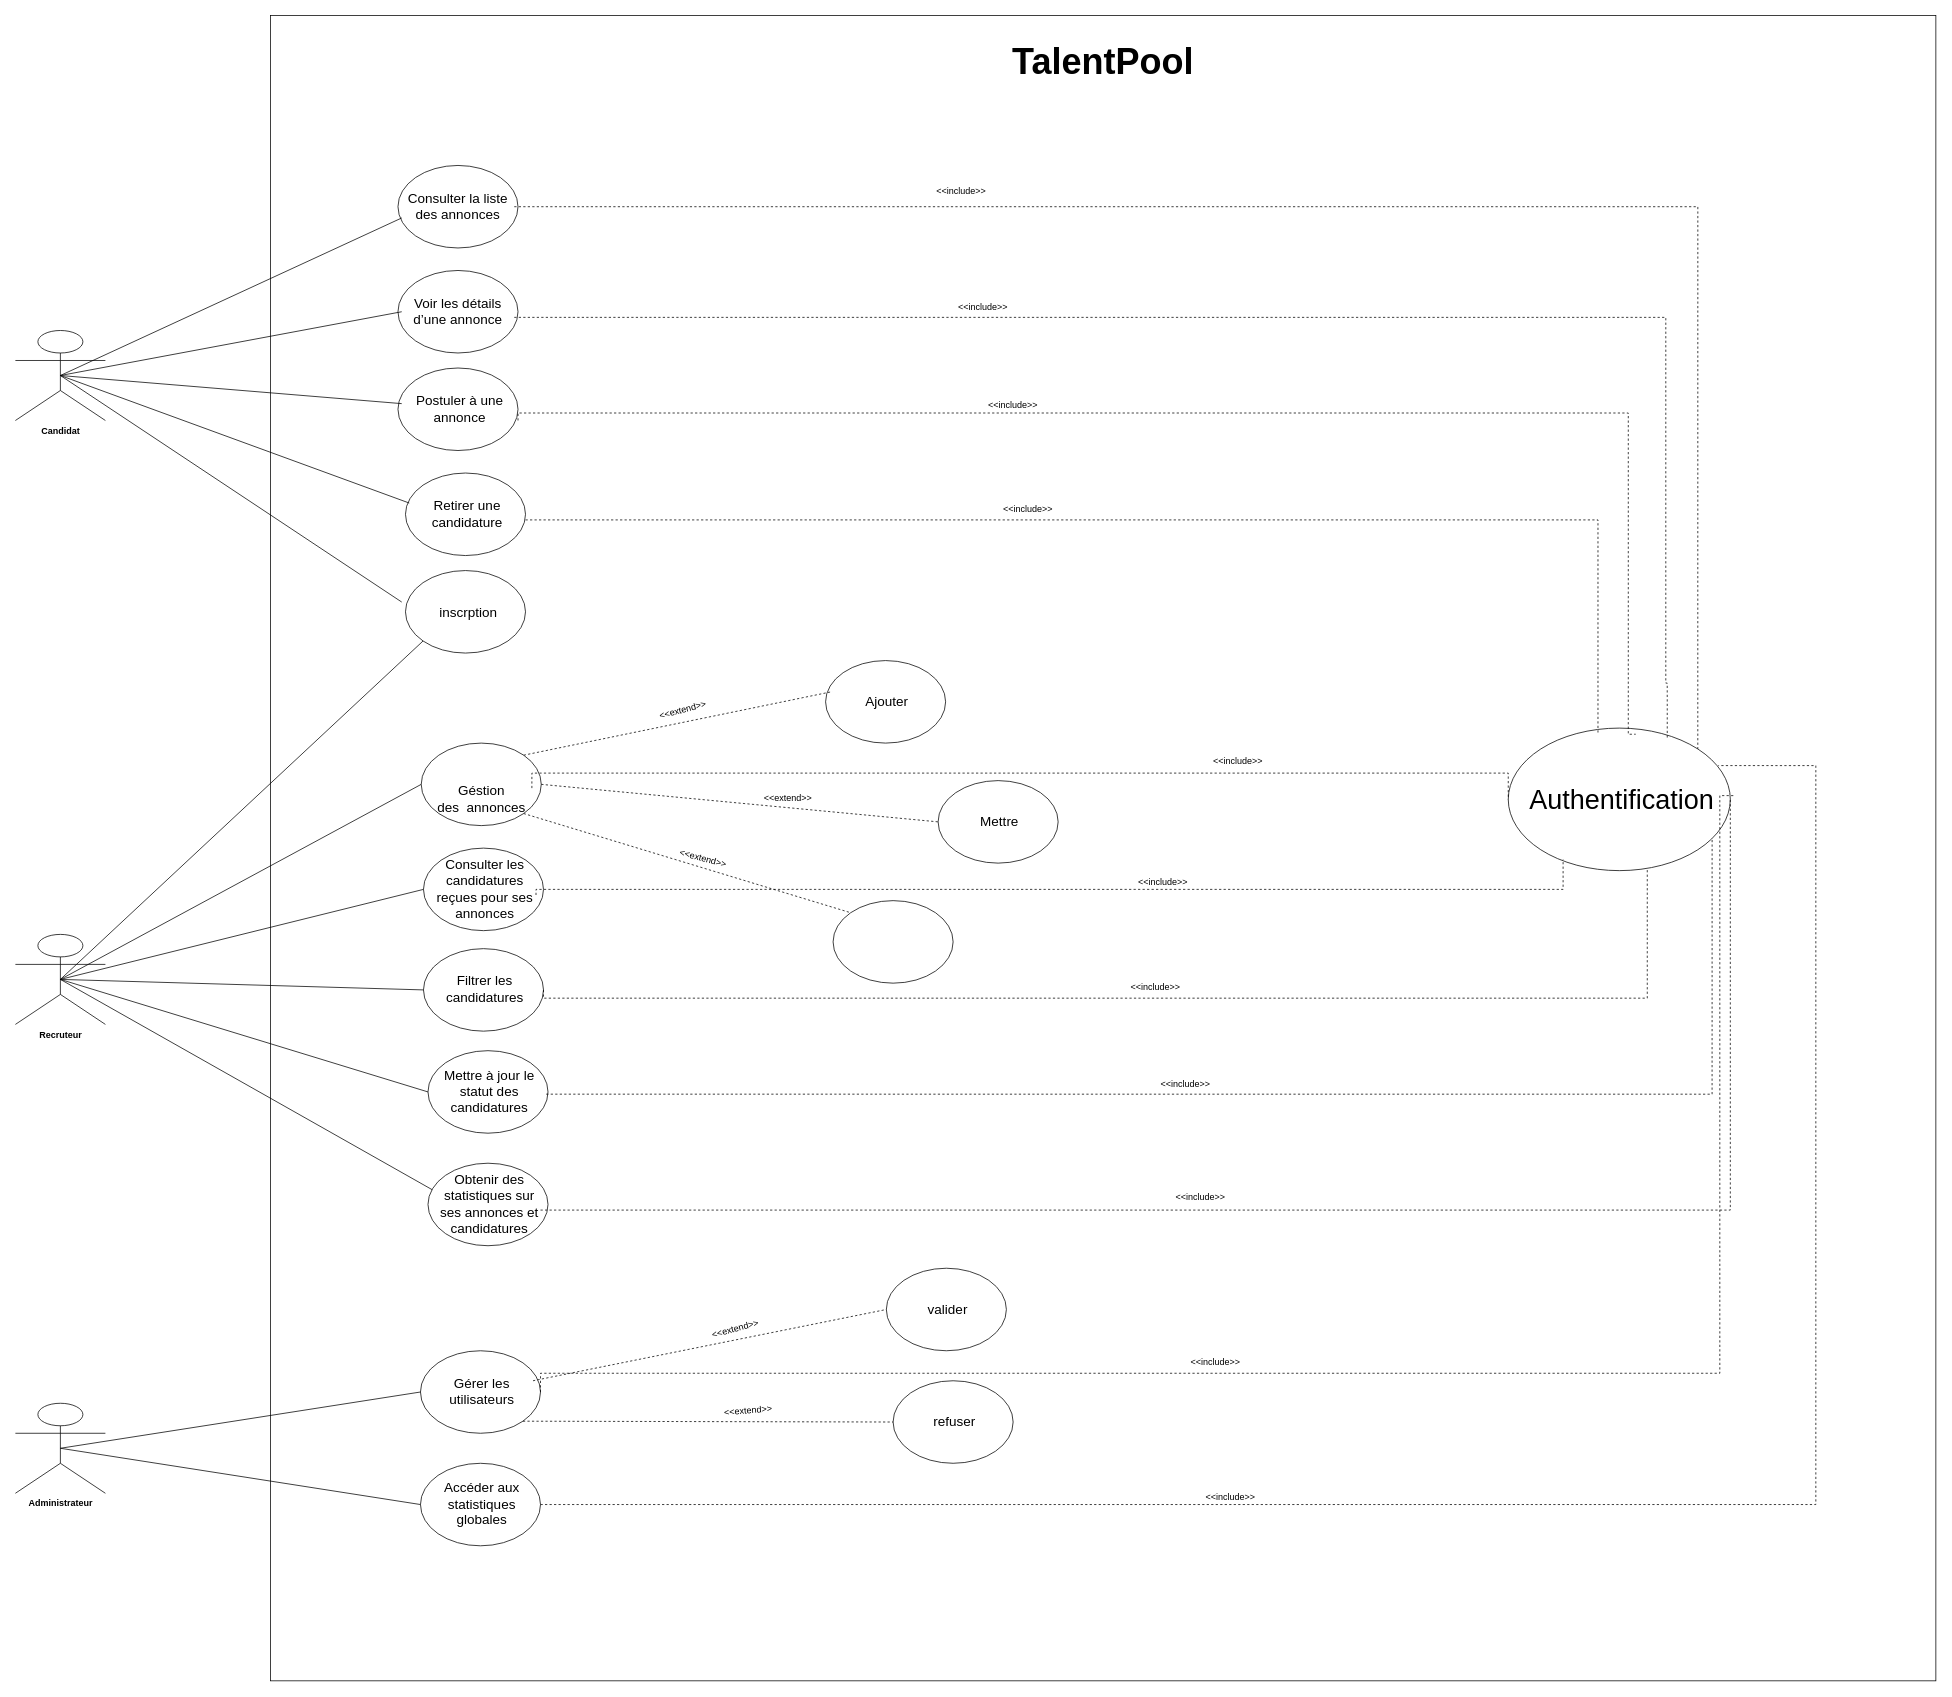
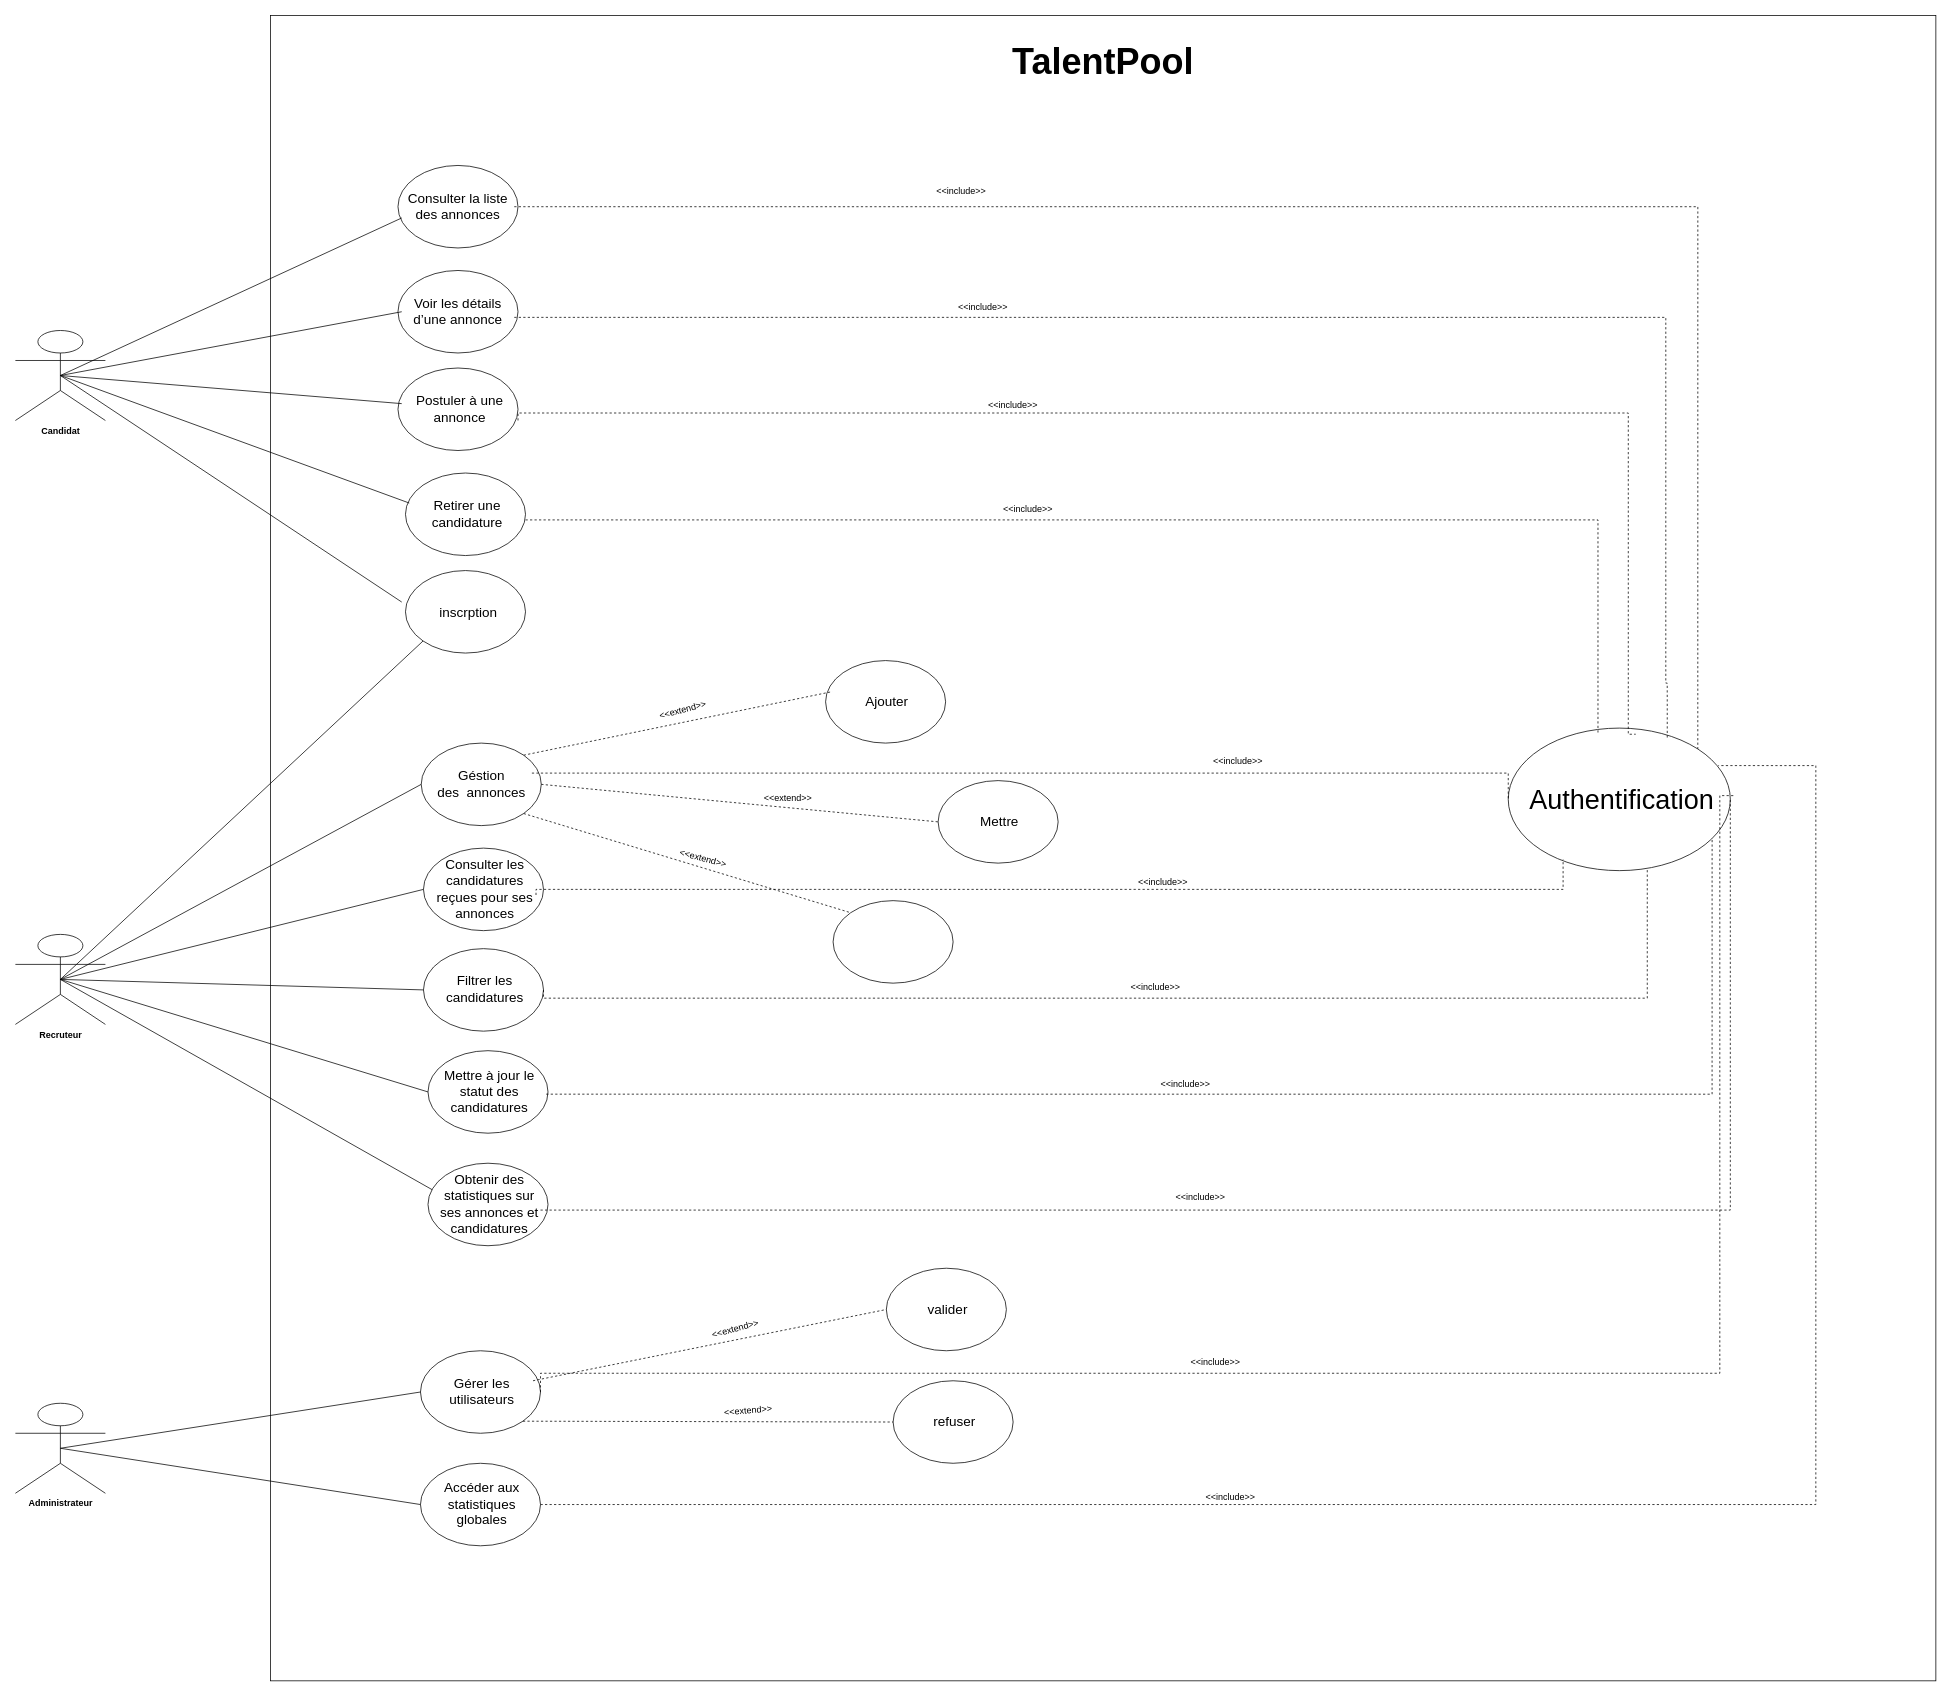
- <mxCell id="23" value="&lt;font style=&quot;font-size: 18px;&quot;&gt;Géstion des&amp;nbsp;&amp;nbsp;annonces&lt;/font&gt;" style="text;html=1;align=center;verticalAlign=middle;whiteSpace=wrap;rounded=0;" parent="21" vertex="1"><mxGeometry x="12.5" y="60" width="135" height="30" as="geometry" /></mxCell>
+ <mxCell id="23" value="&lt;font style=&quot;font-size: 18px;&quot;&gt;Géstion des&amp;nbsp;&amp;nbsp;annonces&lt;/font&gt;" style="text;html=1;align=center;verticalAlign=middle;whiteSpace=wrap;rounded=0;" parent="21" vertex="1"><mxGeometry x="12.5" y="40" width="135" height="30" as="geometry" /></mxCell>
